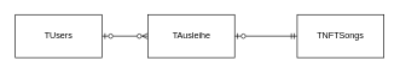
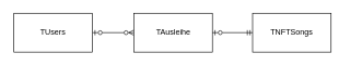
- <mxCell id="6" value="TNFTSongs" style="rounded=0;whiteSpace=wrap;html=1;" vertex="1" parent="1"><mxGeometry x="410" y="20" width="120" height="60" as="geometry" /></mxCell>
+ <mxCell id="6" value="TNFTSongs" style="rounded=0;whiteSpace=wrap;html=1;" vertex="1" parent="1"><mxGeometry x="385" y="20" width="120" height="60" as="geometry" /></mxCell>
